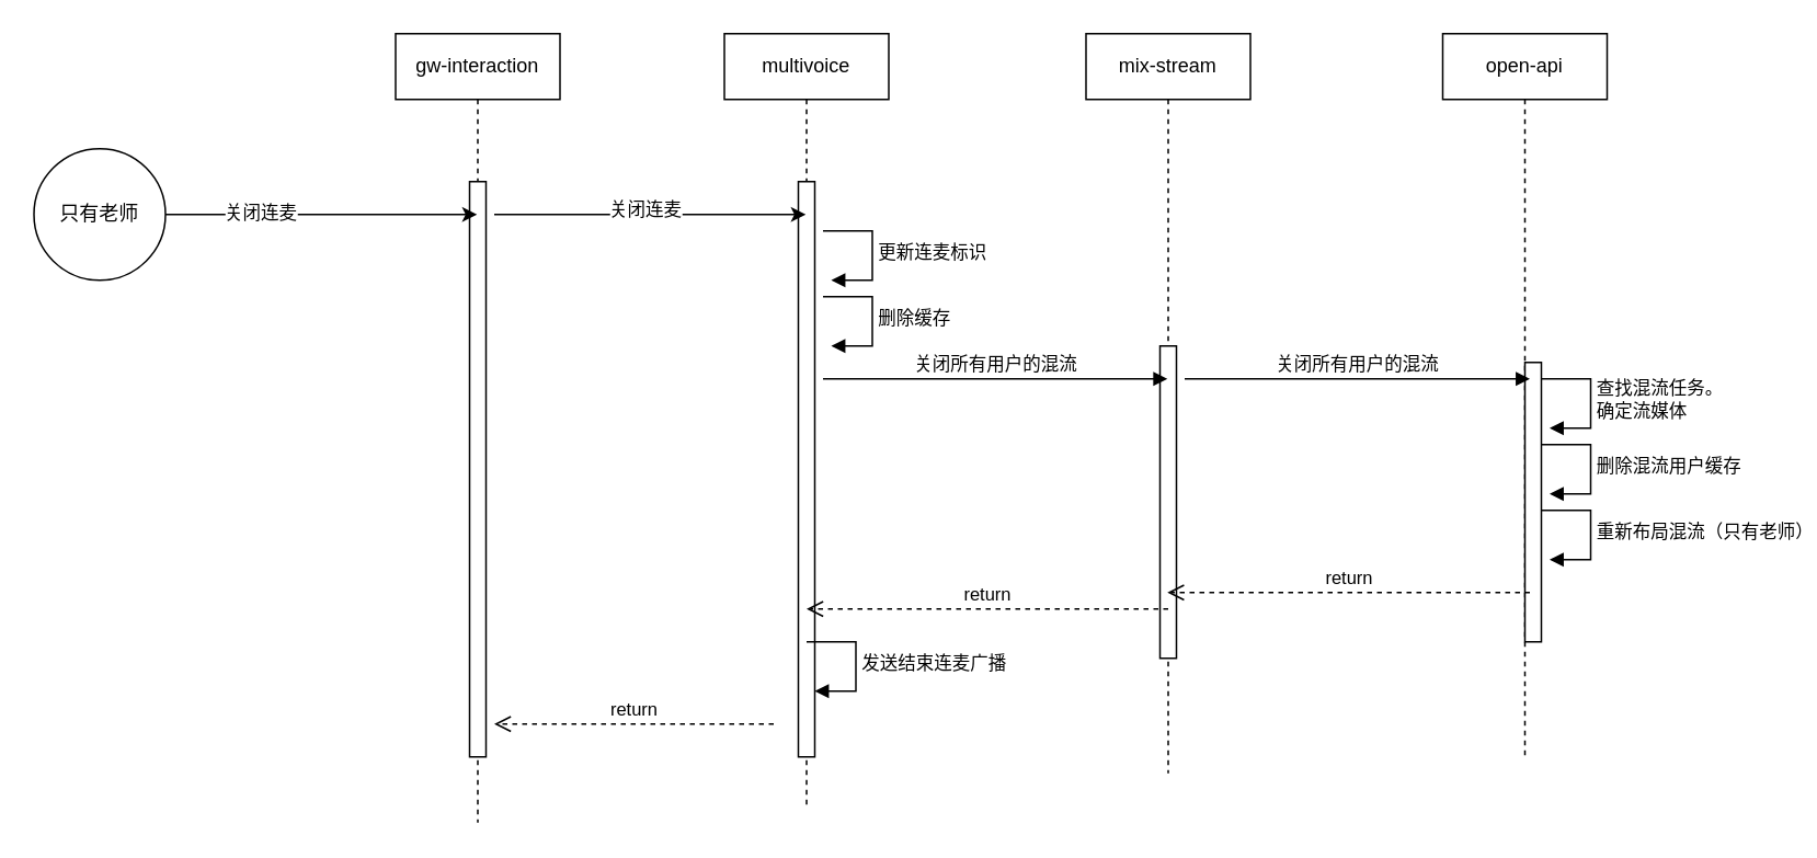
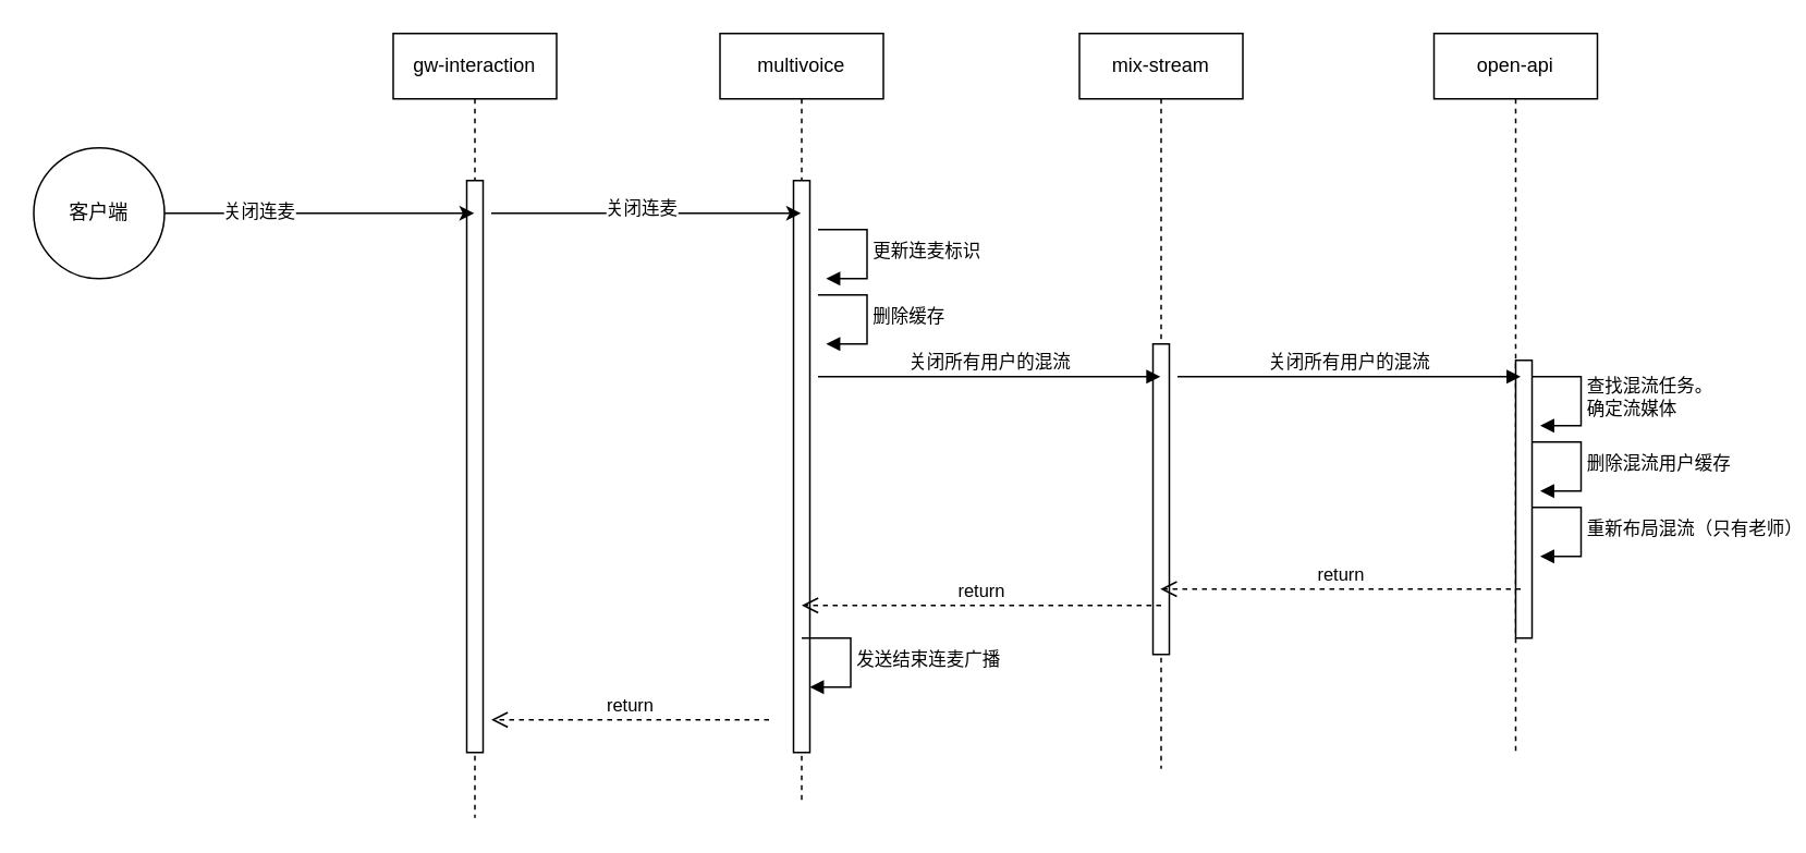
- <mxCell id="12" value="只有老师" style="ellipse;whiteSpace=wrap;html=1;aspect=fixed;" vertex="1" parent="1"><mxGeometry x="20" y="90" width="80" height="80" as="geometry" /></mxCell>
+ <mxCell id="12" value="客户端" style="ellipse;whiteSpace=wrap;html=1;aspect=fixed;" vertex="1" parent="1"><mxGeometry x="20" y="90" width="80" height="80" as="geometry" /></mxCell>
